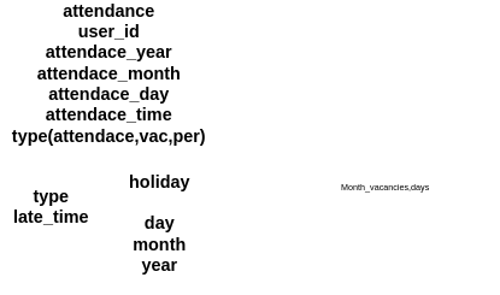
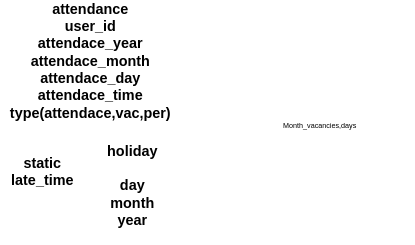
- <mxCell id="3" value="type&lt;br&gt;late_time" style="text;strokeColor=none;fillColor=none;html=1;fontSize=24;fontStyle=1;verticalAlign=middle;align=center;" parent="1" vertex="1"><mxGeometry x="20" y="230" width="100" height="40" as="geometry" /></mxCell>
+ <mxCell id="3" value="static&lt;br&gt;late_time" style="text;strokeColor=none;fillColor=none;html=1;fontSize=24;fontStyle=1;verticalAlign=middle;align=center;" parent="1" vertex="1"><mxGeometry x="20" y="230" width="100" height="40" as="geometry" /></mxCell>
- <mxCell id="5" value="Month_vacancies,days" style="text;whiteSpace=wrap;html=1;" vertex="1" parent="1"><mxGeometry x="470" y="210" width="200" height="140" as="geometry" /></mxCell>
+ <mxCell id="5" value="Month_vacancies,days" style="text;whiteSpace=wrap;html=1;" vertex="1" parent="1"><mxGeometry x="470" y="160" width="200" height="140" as="geometry" /></mxCell>
